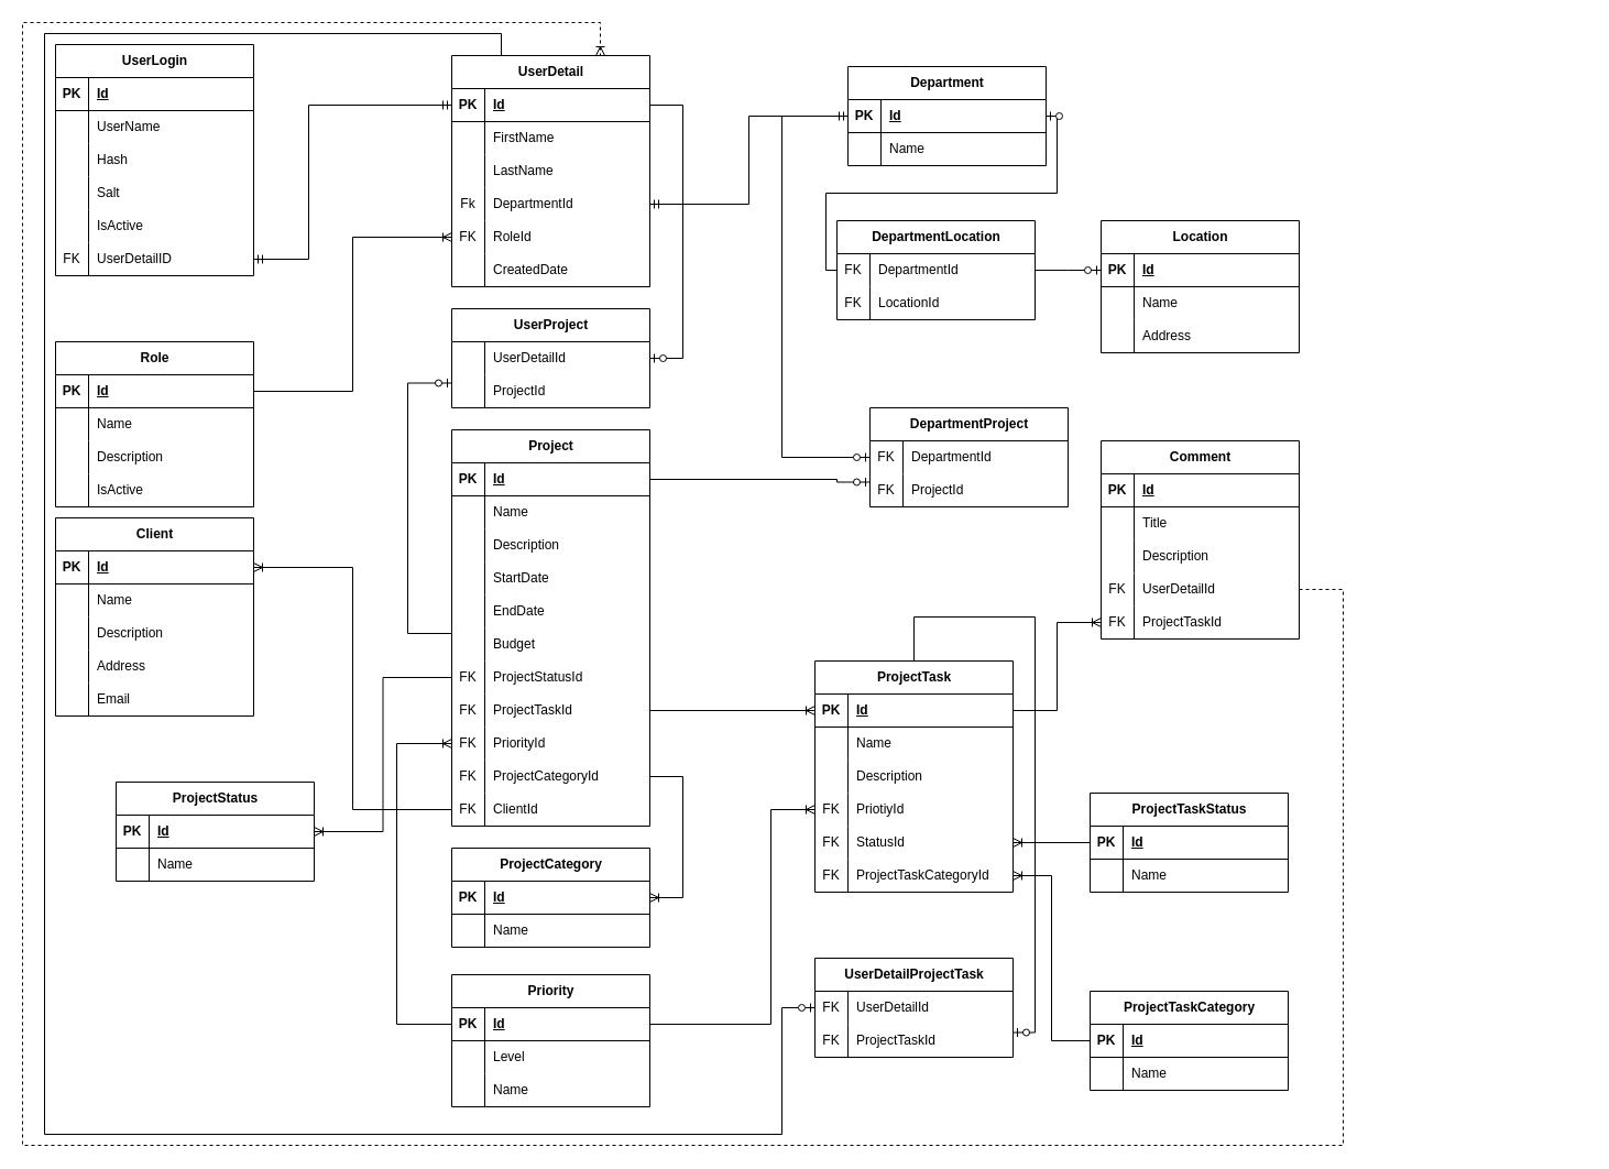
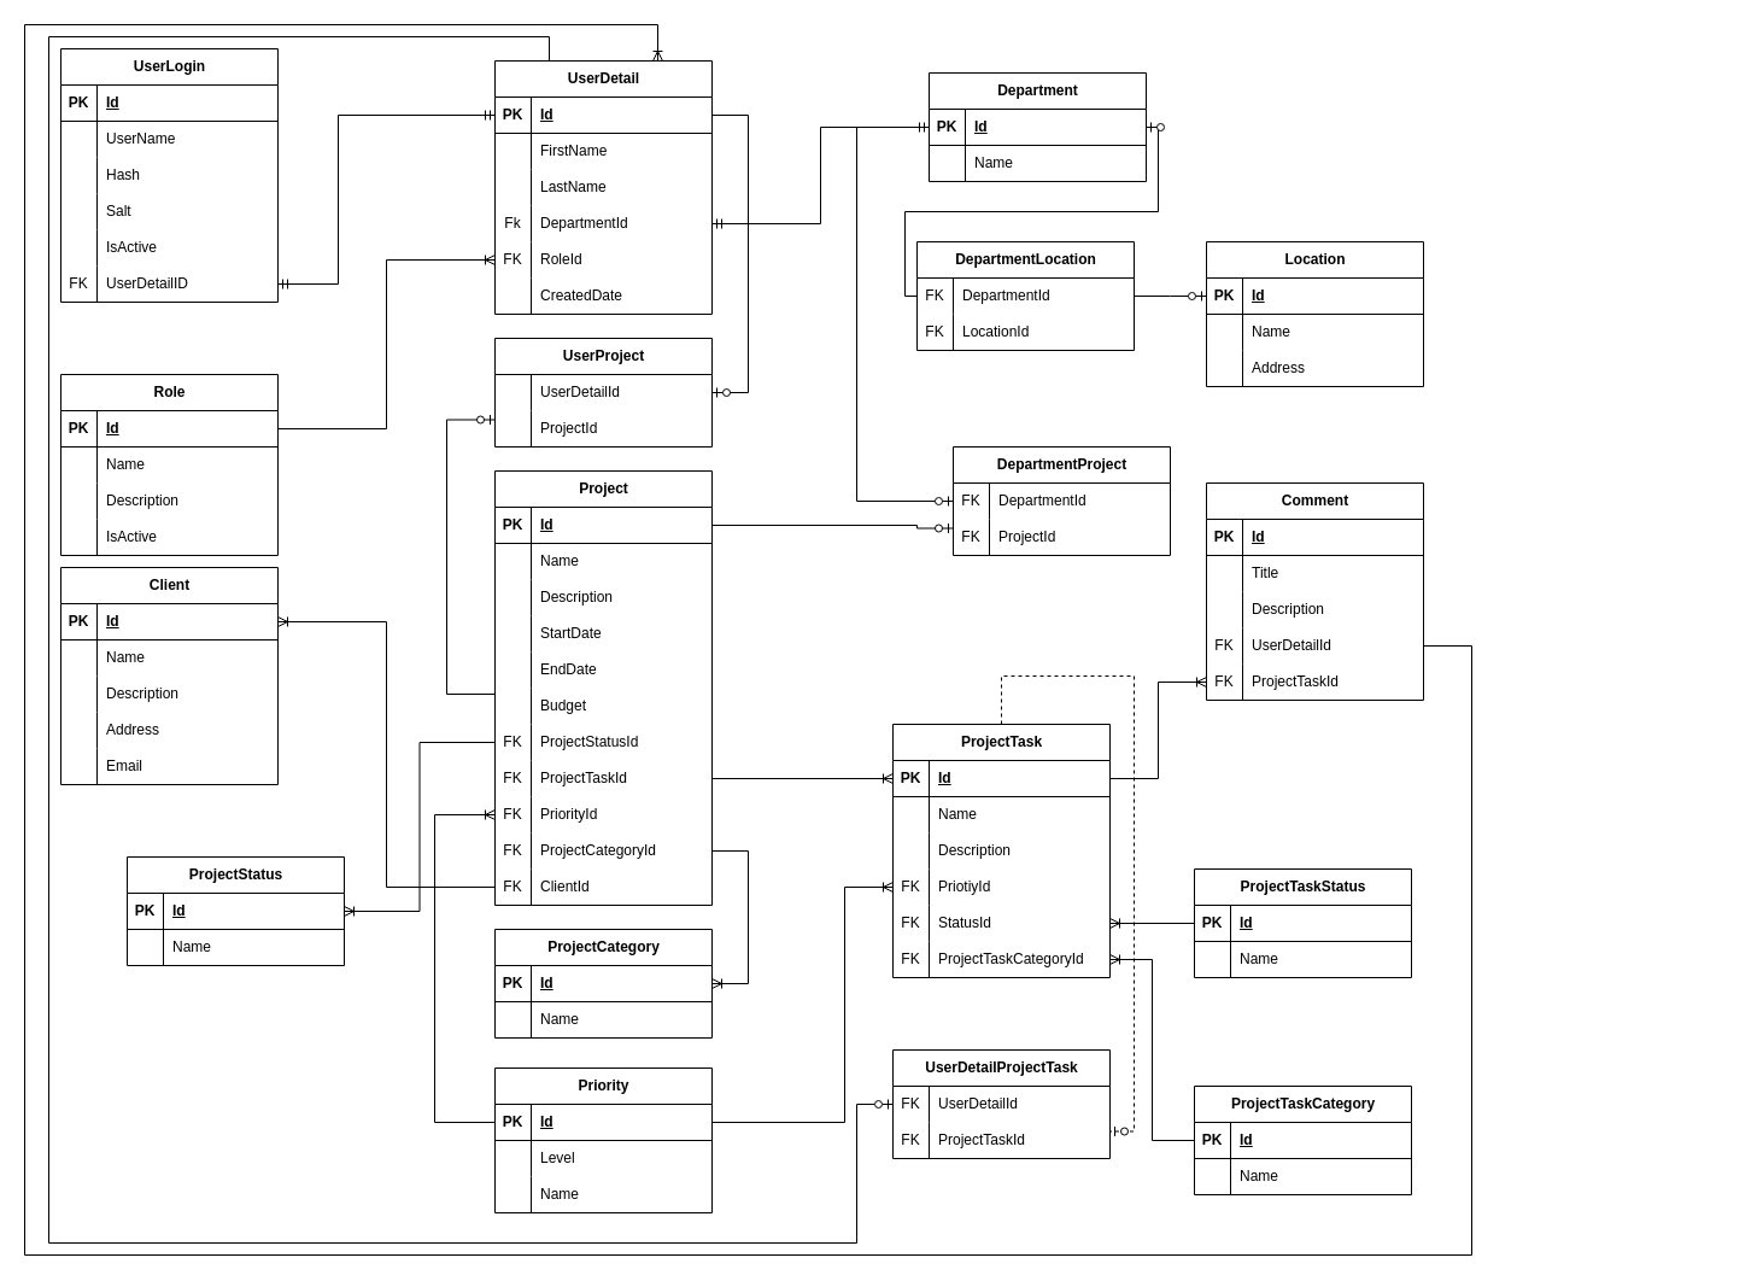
- <mxCell id="213" value="" style="edgeStyle=orthogonalEdgeStyle;fontSize=12;html=1;endArrow=ERzeroToOne;endFill=1;rounded=0;entryX=1;entryY=0.75;entryDx=0;entryDy=0;exitX=0.5;exitY=0;exitDx=0;exitDy=0;" parent="1" source="111" target="205" edge="1"><mxGeometry width="100" height="100" relative="1" as="geometry"><mxPoint x="940" y="720" as="sourcePoint" /><mxPoint x="1040" y="620" as="targetPoint" /><Array as="points"><mxPoint x="830" y="560" /><mxPoint x="940" y="560" /><mxPoint x="940" y="938" /></Array></mxGeometry></mxCell>
+ <mxCell id="213" value="" style="edgeStyle=orthogonalEdgeStyle;fontSize=12;html=1;endArrow=ERzeroToOne;endFill=1;rounded=0;entryX=1;entryY=0.75;entryDx=0;entryDy=0;exitX=0.5;exitY=0;exitDx=0;exitDy=0;dashed=1;" parent="1" source="111" target="205" edge="1"><mxGeometry width="100" height="100" relative="1" as="geometry"><mxPoint x="940" y="720" as="sourcePoint" /><mxPoint x="1040" y="620" as="targetPoint" /><Array as="points"><mxPoint x="830" y="560" /><mxPoint x="940" y="560" /><mxPoint x="940" y="938" /></Array></mxGeometry></mxCell>
- <mxCell id="204" value="" style="edgeStyle=orthogonalEdgeStyle;fontSize=12;html=1;endArrow=ERoneToMany;rounded=0;exitX=1;exitY=0.75;exitDx=0;exitDy=0;entryX=0.75;entryY=0;entryDx=0;entryDy=0;dashed=1;" parent="1" source="137" target="36" edge="1"><mxGeometry width="100" height="100" relative="1" as="geometry"><mxPoint x="770" y="830" as="sourcePoint" /><mxPoint x="390" y="50" as="targetPoint" /><Array as="points"><mxPoint x="1220" y="535" /><mxPoint x="1220" y="1040" /><mxPoint x="20" y="1040" /><mxPoint x="20" y="20" /><mxPoint x="545" y="20" /></Array></mxGeometry></mxCell>
+ <mxCell id="204" value="" style="edgeStyle=orthogonalEdgeStyle;fontSize=12;html=1;endArrow=ERoneToMany;rounded=0;exitX=1;exitY=0.75;exitDx=0;exitDy=0;entryX=0.75;entryY=0;entryDx=0;entryDy=0;" parent="1" source="137" target="36" edge="1"><mxGeometry width="100" height="100" relative="1" as="geometry"><mxPoint x="770" y="830" as="sourcePoint" /><mxPoint x="390" y="50" as="targetPoint" /><Array as="points"><mxPoint x="1220" y="535" /><mxPoint x="1220" y="1040" /><mxPoint x="20" y="1040" /><mxPoint x="20" y="20" /><mxPoint x="545" y="20" /></Array></mxGeometry></mxCell>
